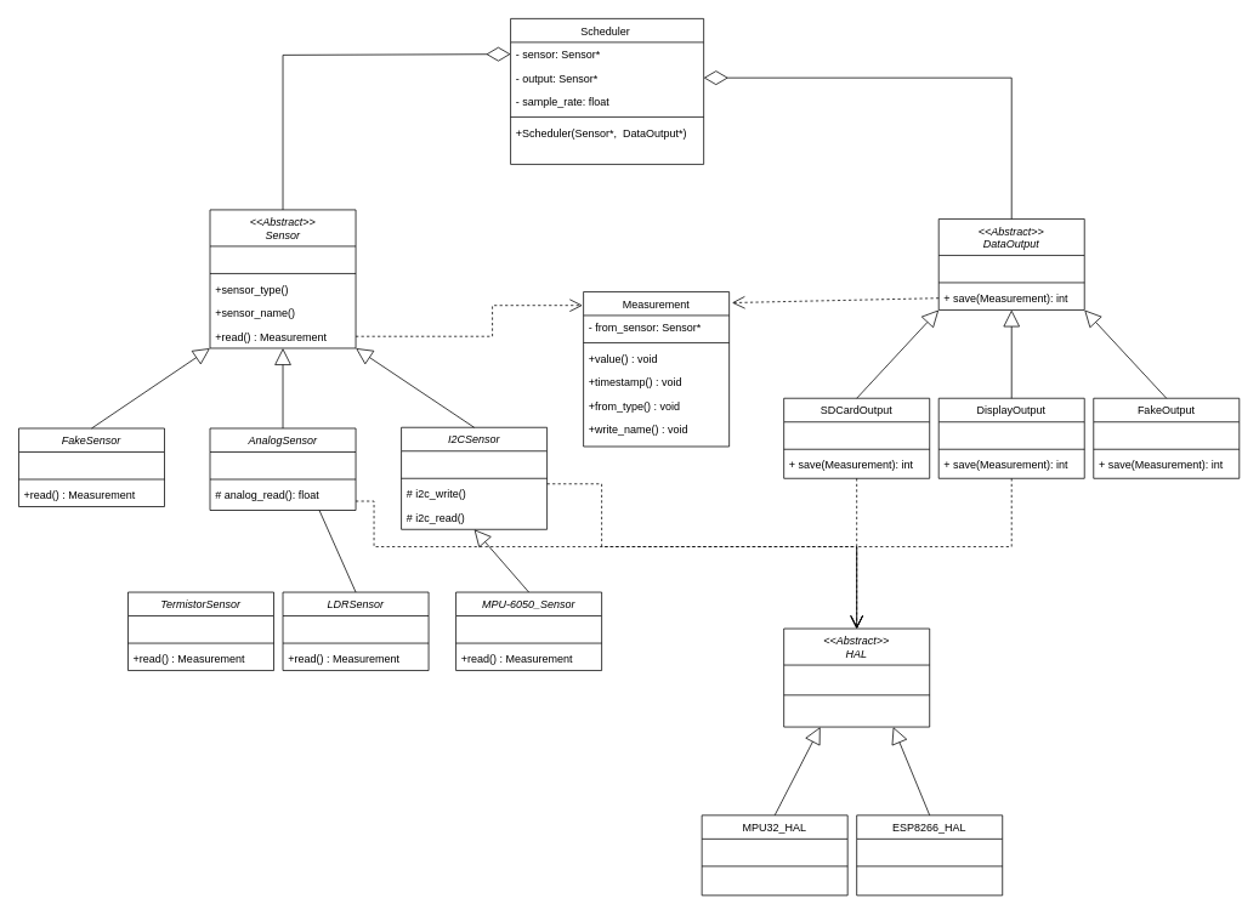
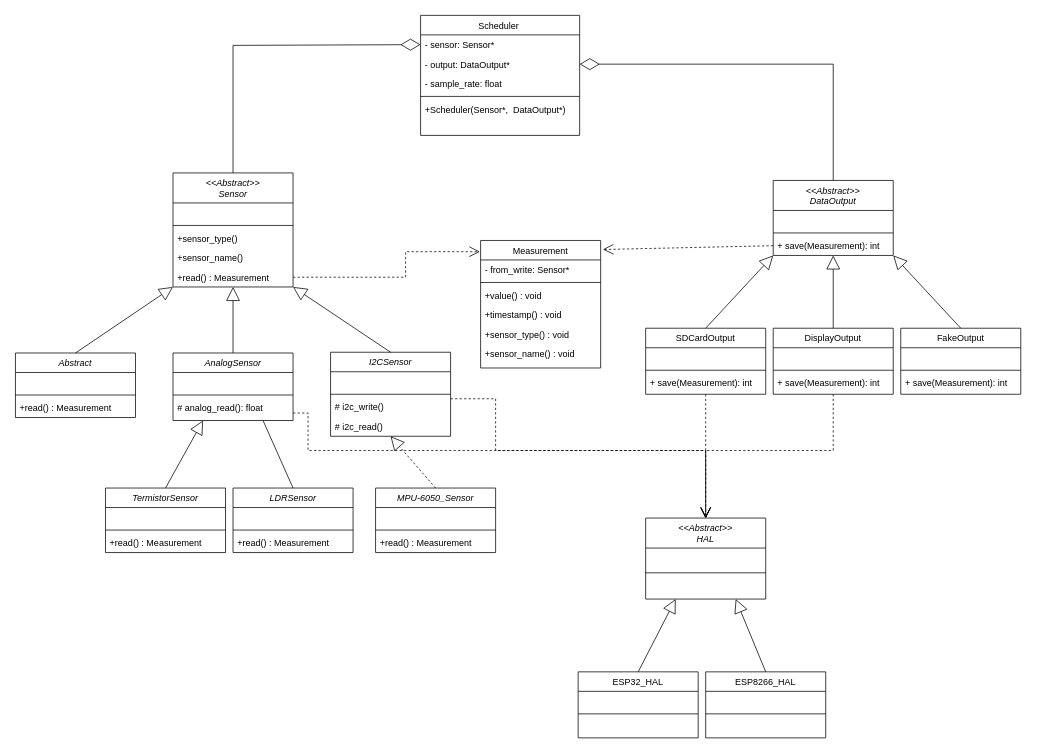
- <mxCell id="17" value="- output: Sensor*" style="text;align=left;verticalAlign=top;spacingLeft=4;spacingRight=4;overflow=hidden;rotatable=0;points=[[0,0.5],[1,0.5]];portConstraint=eastwest;rounded=0;shadow=0;html=0;" parent="15" vertex="1"><mxGeometry y="52" width="212" height="26" as="geometry" /></mxCell>
+ <mxCell id="17" value="- output: DataOutput*" style="text;align=left;verticalAlign=top;spacingLeft=4;spacingRight=4;overflow=hidden;rotatable=0;points=[[0,0.5],[1,0.5]];portConstraint=eastwest;rounded=0;shadow=0;html=0;" parent="15" vertex="1"><mxGeometry y="52" width="212" height="26" as="geometry" /></mxCell>
- <mxCell id="9" value="- from_sensor: Sensor*" style="text;align=left;verticalAlign=top;spacingLeft=4;spacingRight=4;overflow=hidden;rotatable=0;points=[[0,0.5],[1,0.5]];portConstraint=eastwest;" parent="8" vertex="1"><mxGeometry y="26" width="160" height="26" as="geometry" /></mxCell>
+ <mxCell id="9" value="- from_write: Sensor*" style="text;align=left;verticalAlign=top;spacingLeft=4;spacingRight=4;overflow=hidden;rotatable=0;points=[[0,0.5],[1,0.5]];portConstraint=eastwest;" parent="8" vertex="1"><mxGeometry y="26" width="160" height="26" as="geometry" /></mxCell>
- <mxCell id="13" value="+from_type() : void" style="text;align=left;verticalAlign=top;spacingLeft=4;spacingRight=4;overflow=hidden;rotatable=0;points=[[0,0.5],[1,0.5]];portConstraint=eastwest;" parent="8" vertex="1"><mxGeometry y="112" width="160" height="26" as="geometry" /></mxCell>
+ <mxCell id="13" value="+sensor_type() : void" style="text;align=left;verticalAlign=top;spacingLeft=4;spacingRight=4;overflow=hidden;rotatable=0;points=[[0,0.5],[1,0.5]];portConstraint=eastwest;" parent="8" vertex="1"><mxGeometry y="112" width="160" height="26" as="geometry" /></mxCell>
- <mxCell id="14" value="+write_name() : void" style="text;align=left;verticalAlign=top;spacingLeft=4;spacingRight=4;overflow=hidden;rotatable=0;points=[[0,0.5],[1,0.5]];portConstraint=eastwest;" parent="8" vertex="1"><mxGeometry y="138" width="160" height="26" as="geometry" /></mxCell>
+ <mxCell id="14" value="+sensor_name() : void" style="text;align=left;verticalAlign=top;spacingLeft=4;spacingRight=4;overflow=hidden;rotatable=0;points=[[0,0.5],[1,0.5]];portConstraint=eastwest;" parent="8" vertex="1"><mxGeometry y="138" width="160" height="26" as="geometry" /></mxCell>
- <mxCell id="61" value="FakeSensor" style="swimlane;fontStyle=2;align=center;verticalAlign=top;childLayout=stackLayout;horizontal=1;startSize=26;horizontalStack=0;resizeParent=1;resizeLast=0;collapsible=1;marginBottom=0;rounded=0;shadow=0;strokeWidth=1;" vertex="1" parent="1"><mxGeometry x="20" y="470" width="160" height="86" as="geometry"><mxRectangle x="150" y="300" width="160" height="26" as="alternateBounds" /></mxGeometry></mxCell>
+ <mxCell id="61" value="Abstract" style="swimlane;fontStyle=2;align=center;verticalAlign=top;childLayout=stackLayout;horizontal=1;startSize=26;horizontalStack=0;resizeParent=1;resizeLast=0;collapsible=1;marginBottom=0;rounded=0;shadow=0;strokeWidth=1;" vertex="1" parent="1"><mxGeometry x="20" y="470" width="160" height="86" as="geometry"><mxRectangle x="150" y="300" width="160" height="26" as="alternateBounds" /></mxGeometry></mxCell>
+ <mxCell id="29" value="&lt;div&gt;&lt;br&gt;&lt;/div&gt;&lt;div&gt;&lt;br&gt;&lt;/div&gt;" style="endArrow=block;endSize=16;endFill=0;html=1;rounded=0;exitX=0.5;exitY=0;exitDx=0;exitDy=0;entryX=0.25;entryY=1;entryDx=0;entryDy=0;" edge="1" parent="1" source="21" target="43"><mxGeometry x="-0.39" y="10" width="160" relative="1" as="geometry"><mxPoint x="475" y="564" as="sourcePoint" /><mxPoint x="310" y="600" as="targetPoint" /><mxPoint as="offset" /></mxGeometry></mxCell>
- <mxCell id="41" value="&lt;div&gt;&lt;br&gt;&lt;/div&gt;&lt;div&gt;&lt;br&gt;&lt;/div&gt;" style="endArrow=block;endSize=16;endFill=0;html=1;rounded=0;exitX=0.5;exitY=0;exitDx=0;exitDy=0;entryX=0.5;entryY=1;entryDx=0;entryDy=0;" edge="1" parent="1" source="37" target="32"><mxGeometry x="-0.39" y="10" width="160" relative="1" as="geometry"><mxPoint x="400" y="694" as="sourcePoint" /><mxPoint x="315" y="618" as="targetPoint" /><mxPoint as="offset" /></mxGeometry></mxCell>
+ <mxCell id="41" value="&lt;div&gt;&lt;br&gt;&lt;/div&gt;&lt;div&gt;&lt;br&gt;&lt;/div&gt;" style="endArrow=block;endSize=16;endFill=0;html=1;rounded=0;exitX=0.5;exitY=0;exitDx=0;exitDy=0;entryX=0.5;entryY=1;entryDx=0;entryDy=0;dashed=1;" edge="1" parent="1" source="37" target="32"><mxGeometry x="-0.39" y="10" width="160" relative="1" as="geometry"><mxPoint x="400" y="694" as="sourcePoint" /><mxPoint x="315" y="618" as="targetPoint" /><mxPoint as="offset" /></mxGeometry></mxCell>
- <mxCell id="74" value="MPU32_HAL" style="swimlane;fontStyle=0;align=center;verticalAlign=top;childLayout=stackLayout;horizontal=1;startSize=26;horizontalStack=0;resizeParent=1;resizeLast=0;collapsible=1;marginBottom=0;rounded=0;shadow=0;strokeWidth=1;" vertex="1" parent="1"><mxGeometry x="770" y="895" width="160" height="88" as="geometry"><mxRectangle x="130" y="380" width="160" height="26" as="alternateBounds" /></mxGeometry></mxCell>
+ <mxCell id="74" value="ESP32_HAL" style="swimlane;fontStyle=0;align=center;verticalAlign=top;childLayout=stackLayout;horizontal=1;startSize=26;horizontalStack=0;resizeParent=1;resizeLast=0;collapsible=1;marginBottom=0;rounded=0;shadow=0;strokeWidth=1;" vertex="1" parent="1"><mxGeometry x="770" y="895" width="160" height="88" as="geometry"><mxRectangle x="130" y="380" width="160" height="26" as="alternateBounds" /></mxGeometry></mxCell>
